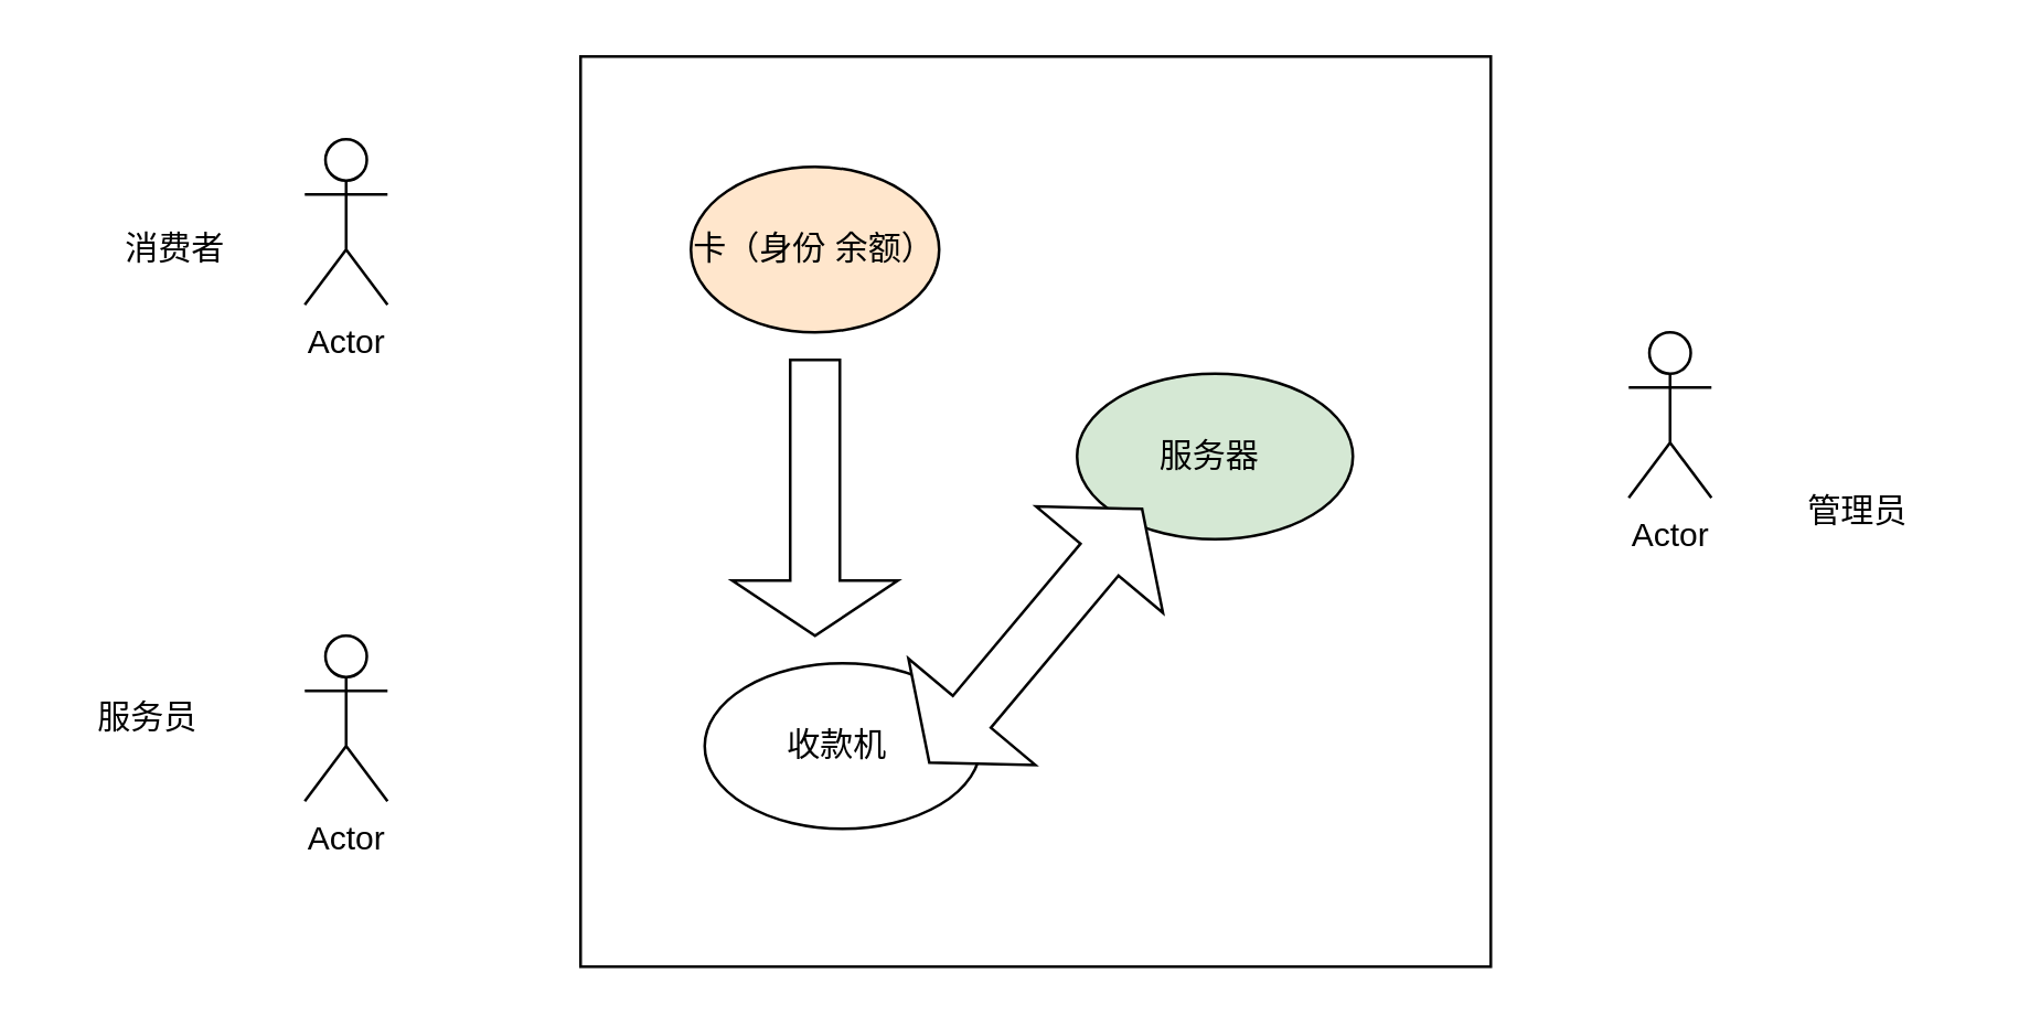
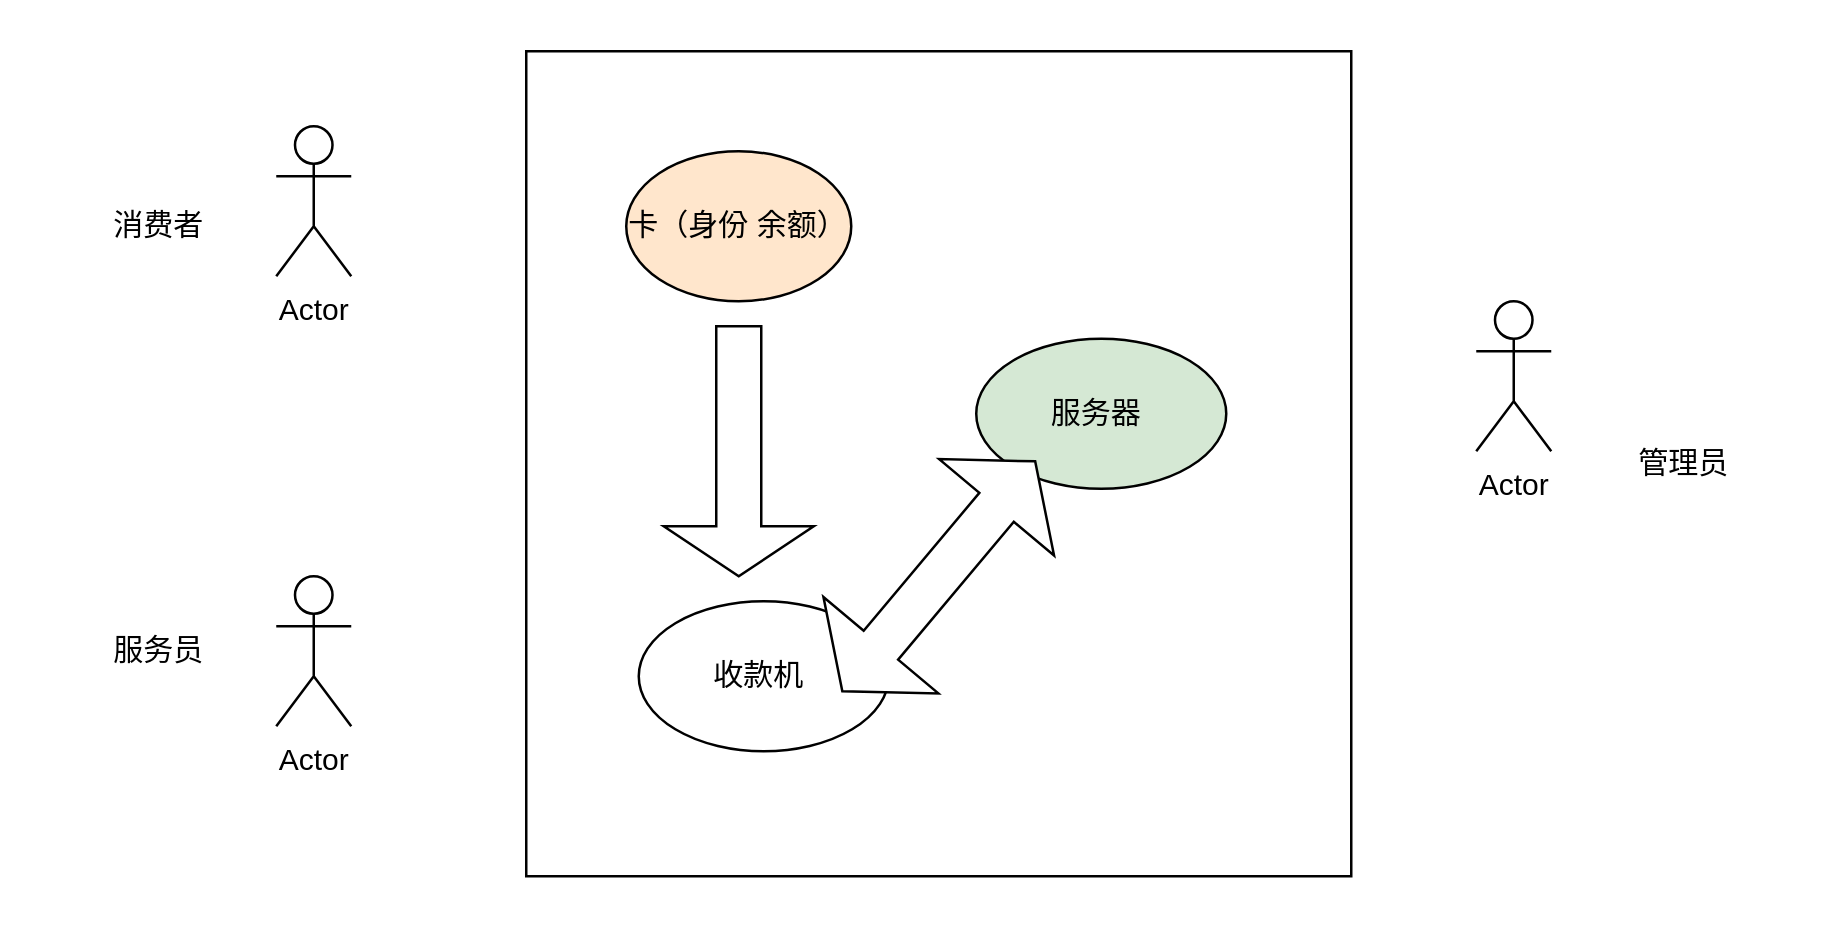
- <mxCell id="7" value="服务员&amp;nbsp;" style="text;html=1;strokeColor=none;fillColor=none;align=center;verticalAlign=middle;whiteSpace=wrap;rounded=0;" vertex="1" parent="1"><mxGeometry x="20" y="250" width="70" height="20" as="geometry" /></mxCell>
+ <mxCell id="7" value="服务员&amp;nbsp;" style="text;html=1;strokeColor=none;fillColor=none;align=center;verticalAlign=middle;whiteSpace=wrap;rounded=0;" vertex="1" parent="1"><mxGeometry x="30" y="250" width="70" height="20" as="geometry" /></mxCell>
